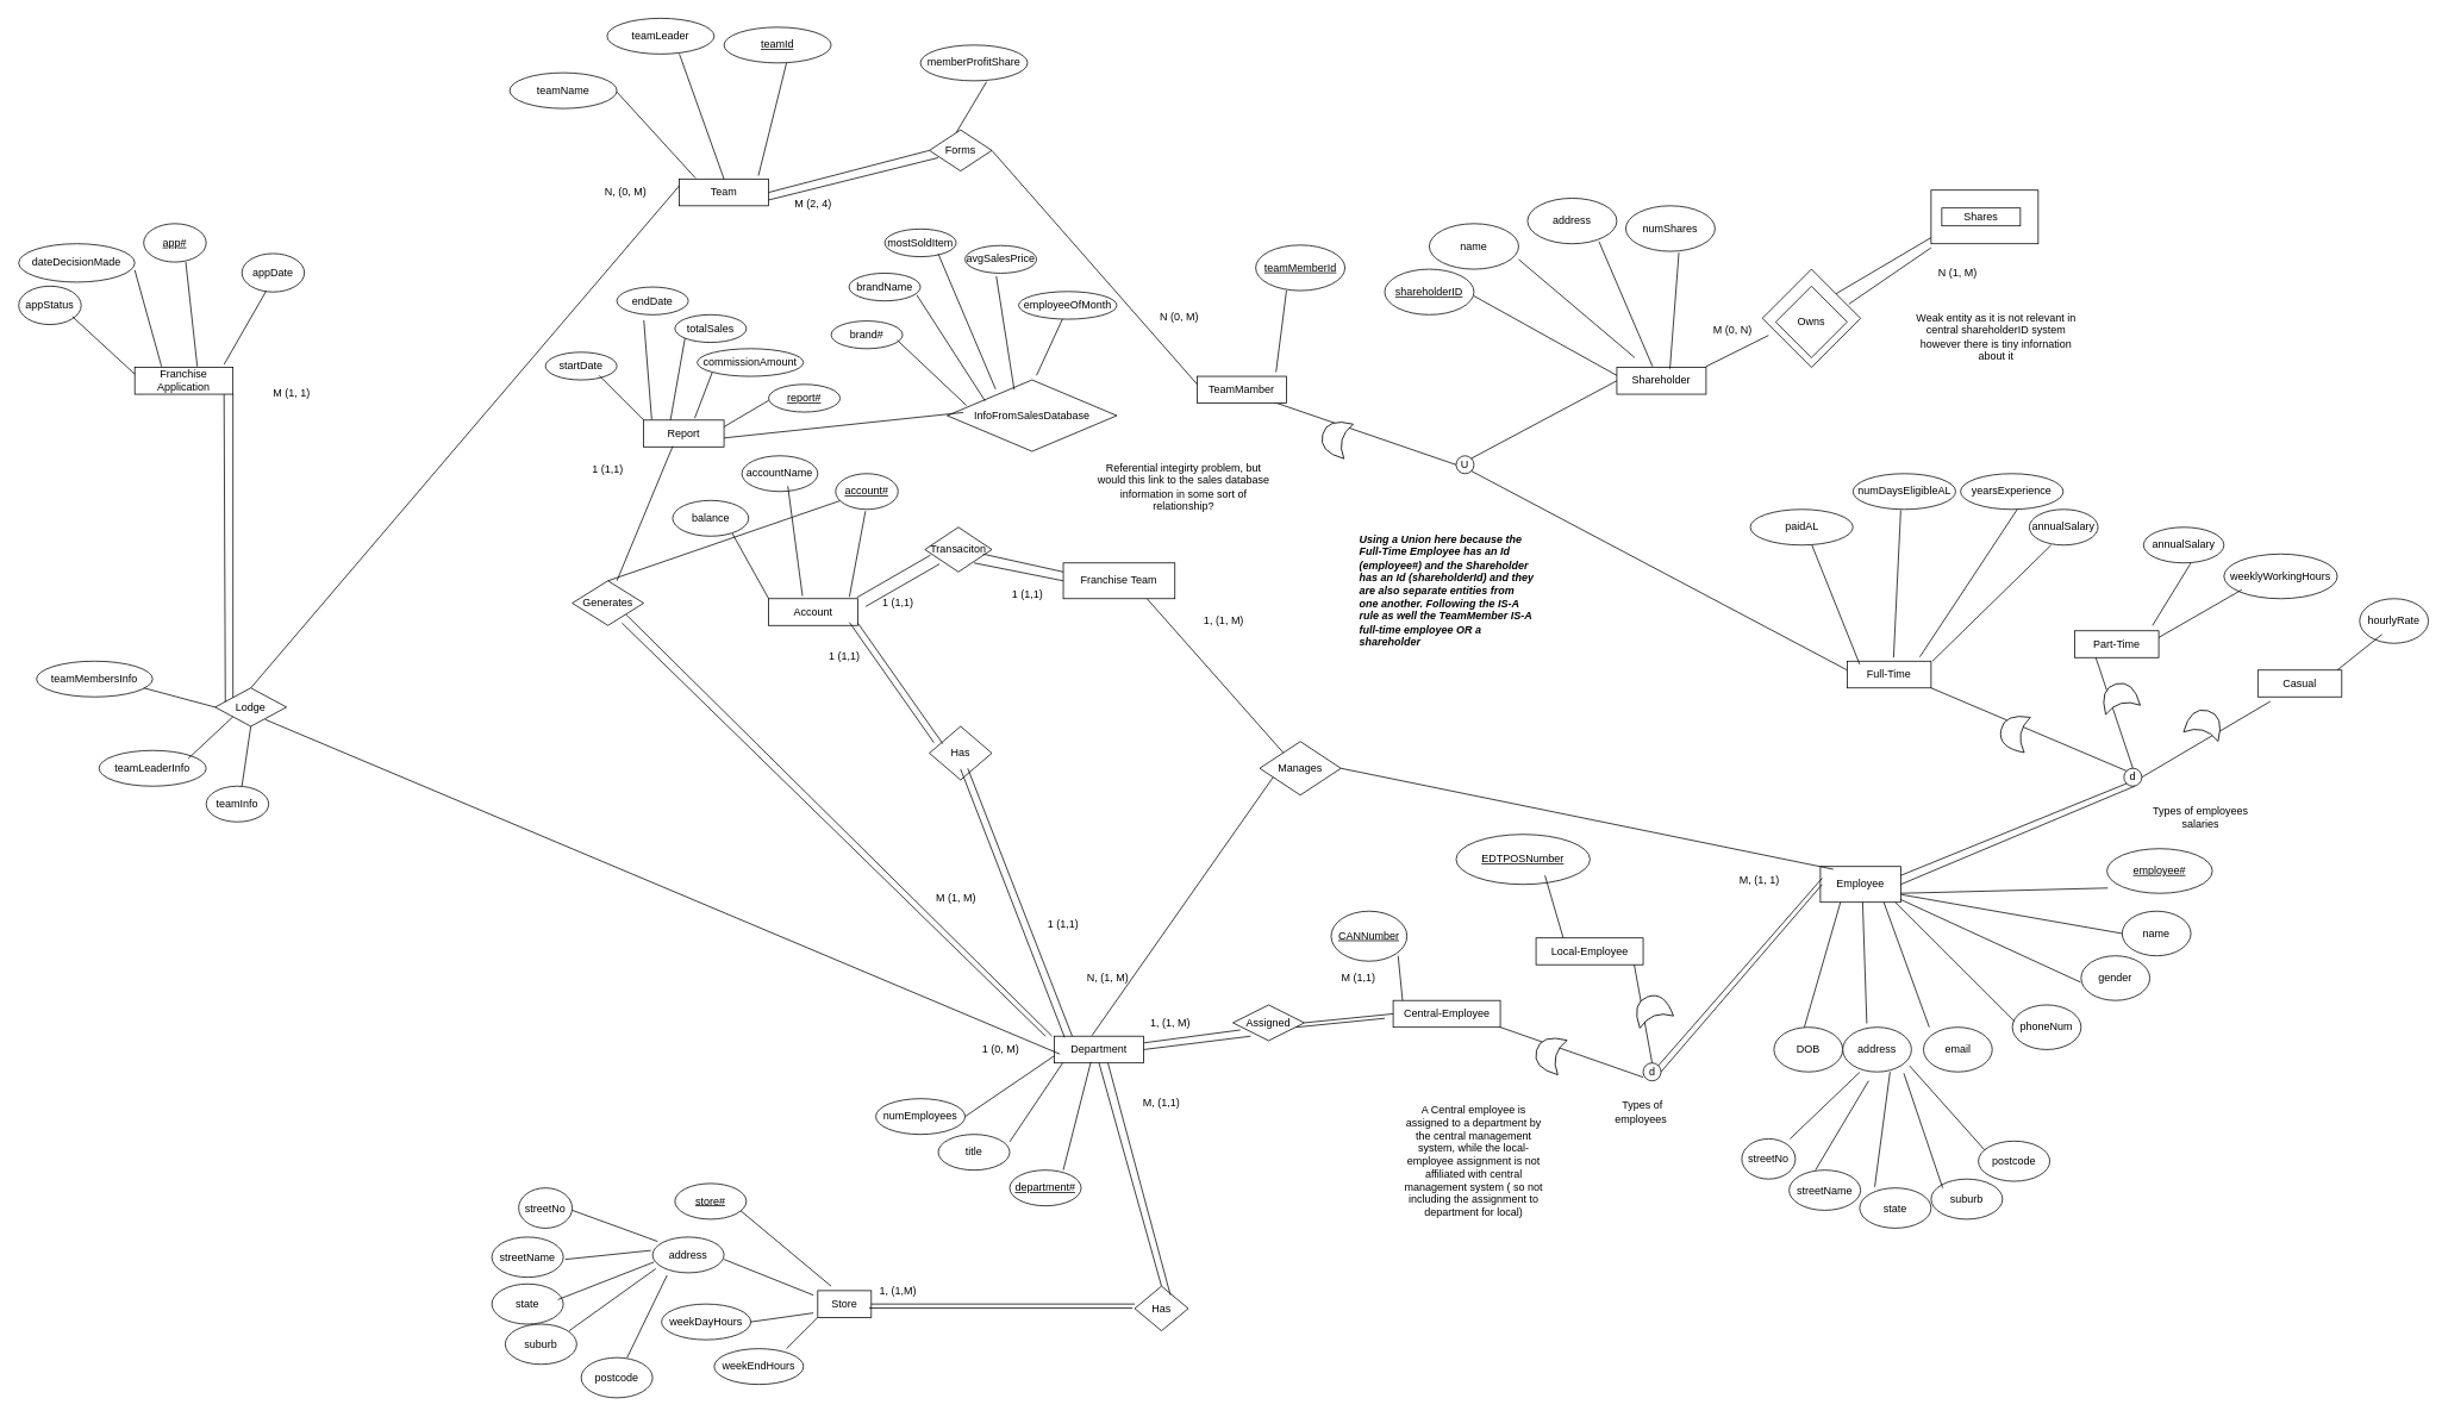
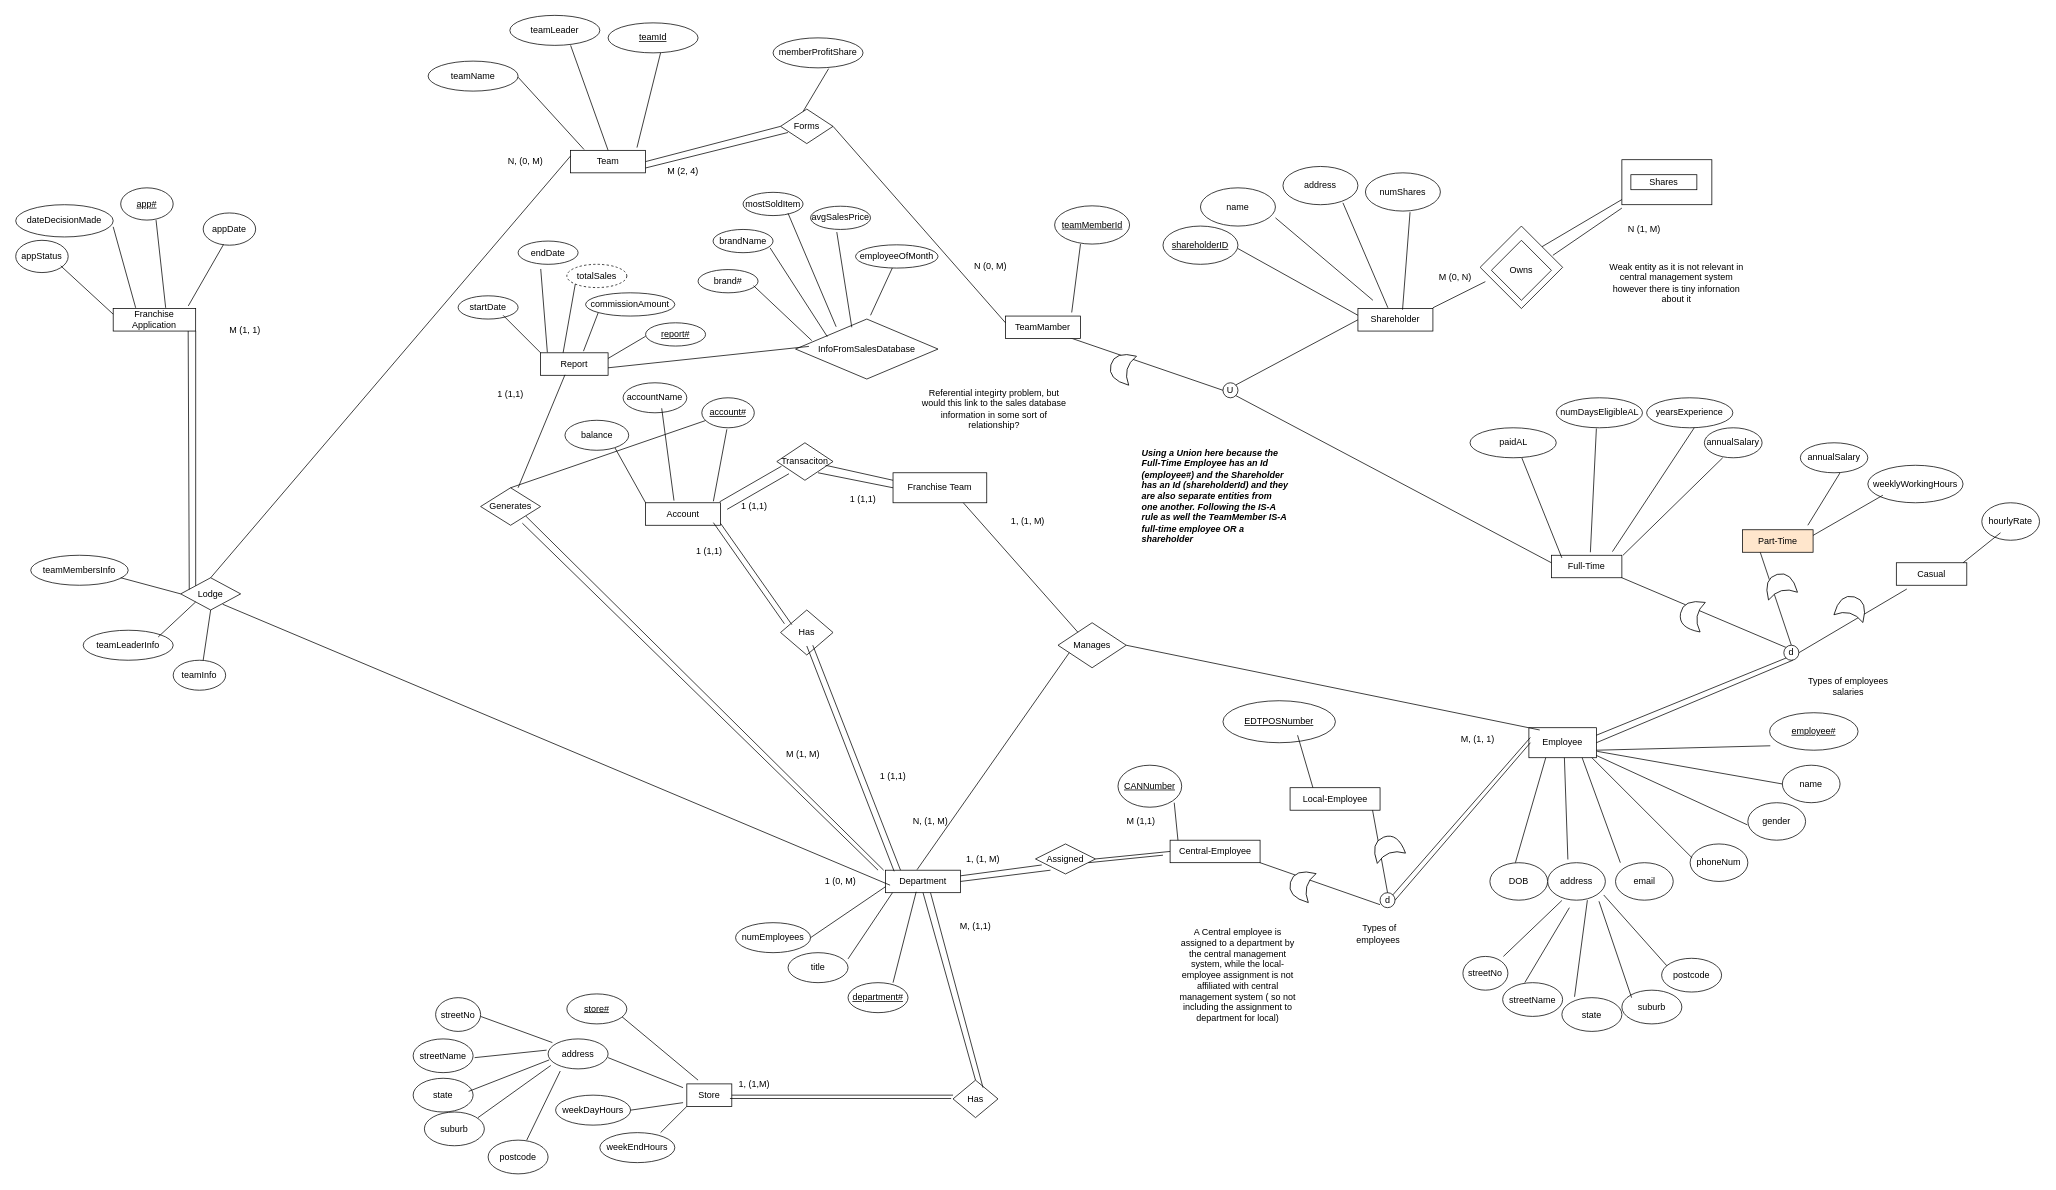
- <mxCell id="211" value="totalSales" style="ellipse;whiteSpace=wrap;html=1;" vertex="1" parent="1"><mxGeometry x="755" y="352" width="80" height="31" as="geometry" /></mxCell>
+ <mxCell id="211" value="totalSales" style="ellipse;whiteSpace=wrap;html=1;dashed=1;" vertex="1" parent="1"><mxGeometry x="755" y="352" width="80" height="31" as="geometry" /></mxCell>
- <mxCell id="108" value="Weak entity as it is not relevant in central shareholderID system however there is tiny infornation about it" style="text;html=1;strokeColor=none;fillColor=none;align=center;verticalAlign=middle;whiteSpace=wrap;rounded=0;" vertex="1" parent="1"><mxGeometry y="354" width="190" height="46" as="geometry" x="2140" /></mxCell>
+ <mxCell id="108" value="Weak entity as it is not relevant in central management system however there is tiny infornation about it" style="text;html=1;strokeColor=none;fillColor=none;align=center;verticalAlign=middle;whiteSpace=wrap;rounded=0;" vertex="1" parent="1"><mxGeometry y="354" width="190" height="46" as="geometry" x="2140" /></mxCell>
- <mxCell id="13" value="Part-Time" style="rounded=0;whiteSpace=wrap;html=1;" vertex="1" parent="1"><mxGeometry x="2323" y="706" width="94" height="30" as="geometry" /></mxCell>
+ <mxCell id="13" value="Part-Time" style="rounded=0;whiteSpace=wrap;html=1;fillColor=#ffe6cc;" vertex="1" parent="1"><mxGeometry x="2323" y="706" width="94" height="30" as="geometry" /></mxCell>
